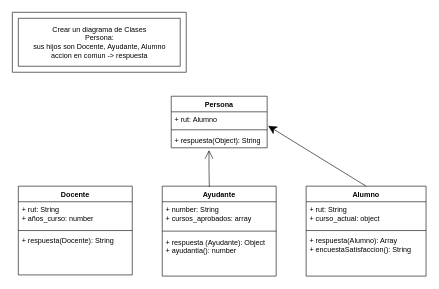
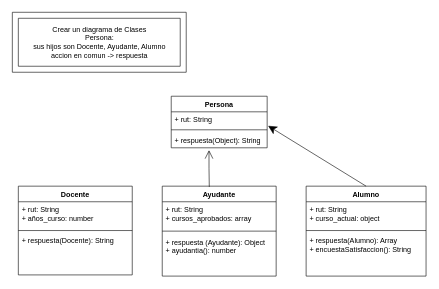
- <mxCell id="3" value="+ rut: Alumno" style="text;strokeColor=none;fillColor=none;align=left;verticalAlign=top;spacingLeft=4;spacingRight=4;overflow=hidden;rotatable=0;points=[[0,0.5],[1,0.5]];portConstraint=eastwest;" vertex="1" parent="2"><mxGeometry y="26" width="160" height="26" as="geometry" /></mxCell>
+ <mxCell id="3" value="+ rut: String" style="text;strokeColor=none;fillColor=none;align=left;verticalAlign=top;spacingLeft=4;spacingRight=4;overflow=hidden;rotatable=0;points=[[0,0.5],[1,0.5]];portConstraint=eastwest;" vertex="1" parent="2"><mxGeometry y="26" width="160" height="26" as="geometry" /></mxCell>
- <mxCell id="11" value="+ number: String&#10;+ cursos_aprobados: array" style="text;strokeColor=none;fillColor=none;align=left;verticalAlign=top;spacingLeft=4;spacingRight=4;overflow=hidden;rotatable=0;points=[[0,0.5],[1,0.5]];portConstraint=eastwest;" vertex="1" parent="10"><mxGeometry y="26" width="190" height="44" as="geometry" /></mxCell>
+ <mxCell id="11" value="+ rut: String&#10;+ cursos_aprobados: array" style="text;strokeColor=none;fillColor=none;align=left;verticalAlign=top;spacingLeft=4;spacingRight=4;overflow=hidden;rotatable=0;points=[[0,0.5],[1,0.5]];portConstraint=eastwest;" vertex="1" parent="10"><mxGeometry y="26" width="190" height="44" as="geometry" /></mxCell>
